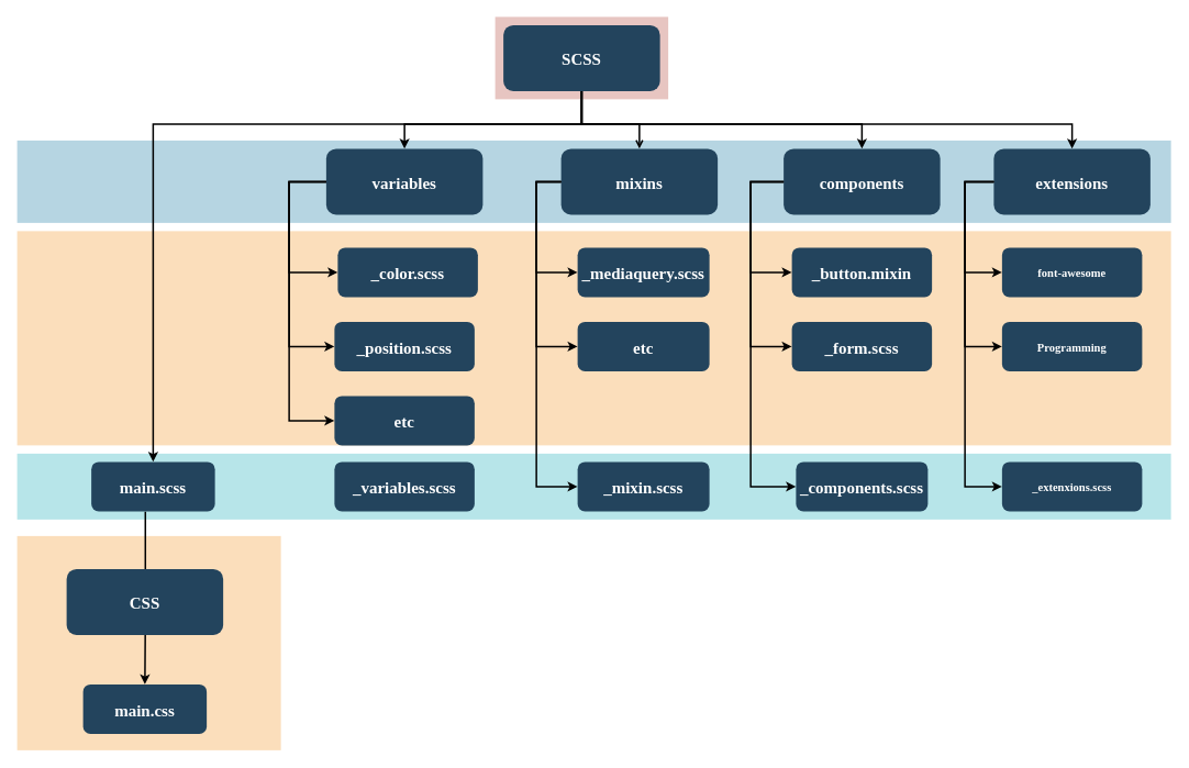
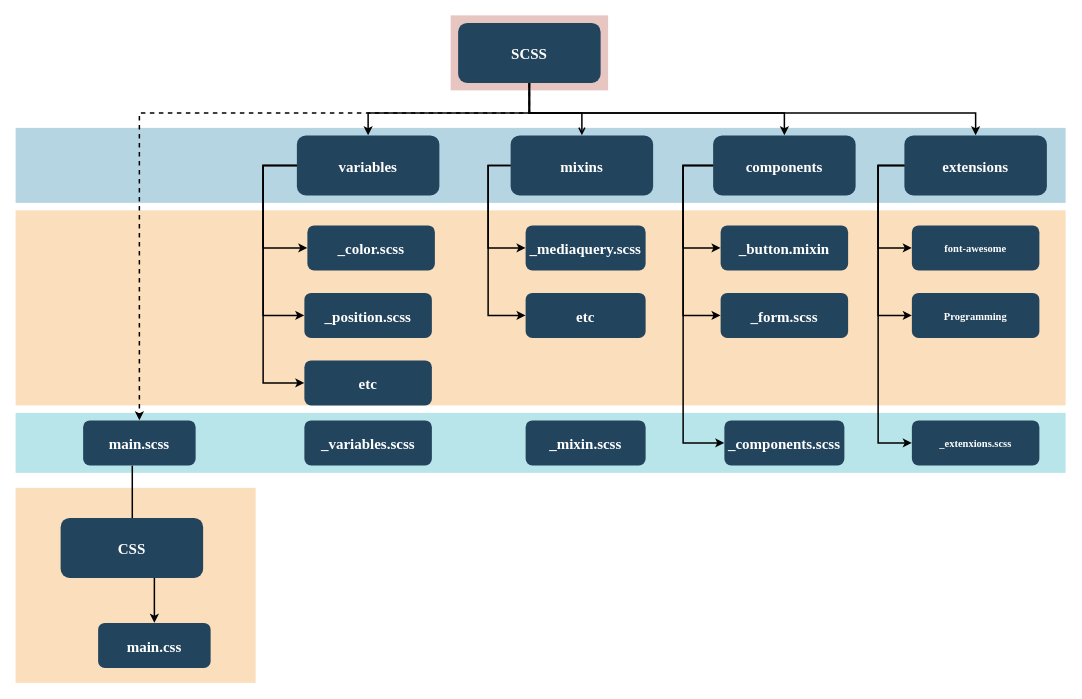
- <mxCell id="45" value="" style="edgeStyle=elbowEdgeStyle;elbow=vertical;strokeWidth=2;rounded=0;entryX=0.5;entryY=0;entryDx=0;entryDy=0;exitX=0.5;exitY=1;exitDx=0;exitDy=0;" edge="1" parent="1" source="6" target="44"><mxGeometry x="-30" y="-10.0" width="100" height="100" as="geometry"><mxPoint x="700" y="110" as="sourcePoint" /><mxPoint x="500" y="190" as="targetPoint" /><Array as="points"><mxPoint x="440" y="150" /><mxPoint x="690" y="140" /><mxPoint x="690" y="150" /><mxPoint x="690" y="140" /><mxPoint x="310" y="140" /></Array></mxGeometry></mxCell>
+ <mxCell id="45" value="" style="edgeStyle=elbowEdgeStyle;elbow=vertical;strokeWidth=2;rounded=0;entryX=0.5;entryY=0;entryDx=0;entryDy=0;exitX=0.5;exitY=1;exitDx=0;exitDy=0;dashed=1;" edge="1" parent="1" source="6" target="44"><mxGeometry x="-30" y="-10.0" width="100" height="100" as="geometry"><mxPoint x="700" y="110" as="sourcePoint" /><mxPoint x="500" y="190" as="targetPoint" /><Array as="points"><mxPoint x="440" y="150" /><mxPoint x="690" y="140" /><mxPoint x="690" y="150" /><mxPoint x="690" y="140" /><mxPoint x="310" y="140" /></Array></mxGeometry></mxCell>
- <mxCell id="16" value="" style="edgeStyle=elbowEdgeStyle;elbow=vertical;strokeWidth=2;rounded=0;exitX=0;exitY=0.5;exitDx=0;exitDy=0;entryX=0;entryY=0.5;entryDx=0;entryDy=0;" edge="1" parent="11" source="12" target="13"><mxGeometry x="-550" y="-200" width="100" height="100" as="geometry"><mxPoint x="-550" y="-100" as="sourcePoint" /><mxPoint x="-450" y="-200" as="targetPoint" /><Array as="points"><mxPoint y="320" /><mxPoint x="30" y="420" /><mxPoint x="5" y="150.0" /><mxPoint x="20" y="410" /></Array></mxGeometry></mxCell>
- <mxCell id="47" value="main.css" style="rounded=1;fillColor=#23445D;gradientColor=none;strokeColor=none;fontColor=#FFFFFF;fontStyle=1;fontFamily=Tahoma;fontSize=20;" vertex="1" parent="1"><mxGeometry x="100" y="830" width="150" height="60" as="geometry" /></mxCell>
+ <mxCell id="47" value="main.css" style="rounded=1;fillColor=#23445D;gradientColor=none;strokeColor=none;fontColor=#FFFFFF;fontStyle=1;fontFamily=Tahoma;fontSize=20;" vertex="1" parent="1"><mxGeometry x="130" y="830" width="150" height="60" as="geometry" /></mxCell>
